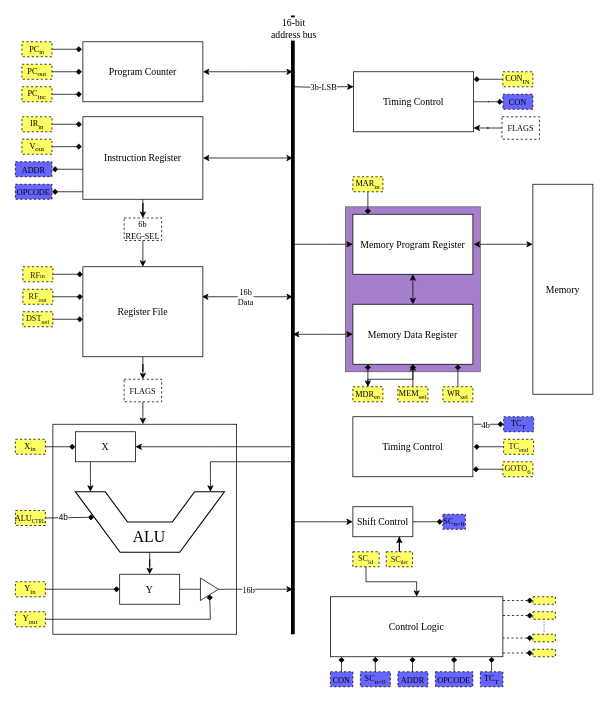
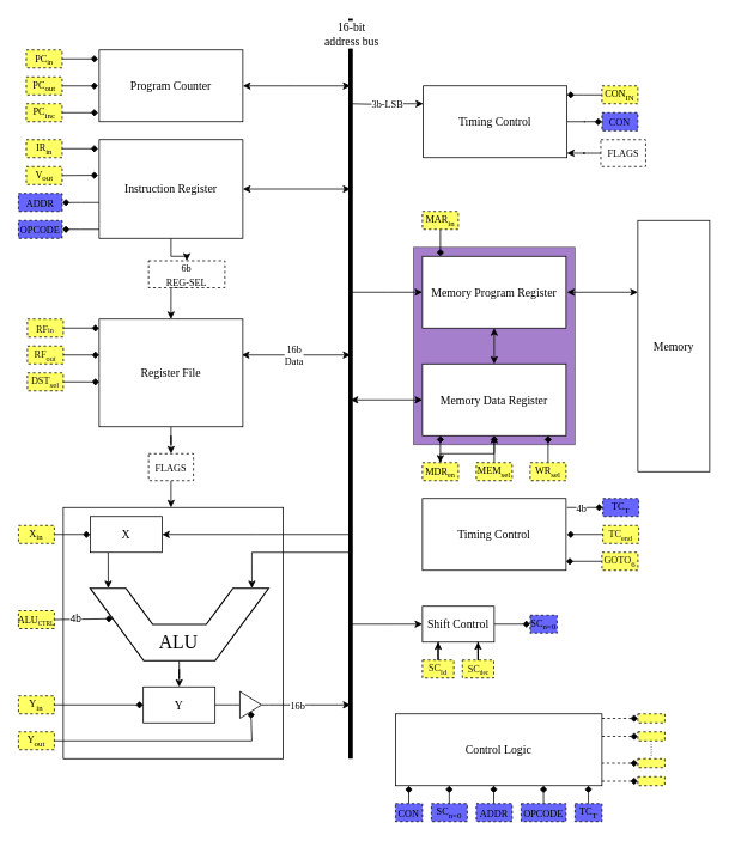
- <mxCell id="71" value="&lt;span style=&quot;font-size: 11px;&quot;&gt;6b&lt;/span&gt;&lt;div&gt;&lt;span style=&quot;font-size: 11px;&quot;&gt;REG-SEL&lt;/span&gt;&lt;/div&gt;" style="rounded=0;whiteSpace=wrap;html=1;fontFamily=jetbrains mono;fontSize=13;strokeWidth=1;dashed=1;align=center;verticalAlign=middle;" parent="1" vertex="1"><mxGeometry x="165.01" y="290" width="49.99" height="30" as="geometry" /></mxCell>
+ <mxCell id="71" value="&lt;span style=&quot;font-size: 11px;&quot;&gt;6b&lt;/span&gt;&lt;div&gt;&lt;span style=&quot;font-size: 11px;&quot;&gt;REG-SEL&lt;/span&gt;&lt;/div&gt;" style="rounded=0;whiteSpace=wrap;html=1;fontFamily=jetbrains mono;fontSize=13;strokeWidth=1;dashed=1;align=center;verticalAlign=middle;" parent="1" vertex="1"><mxGeometry x="165.01" y="290" width="85" height="30" as="geometry" /></mxCell>
- <mxCell id="101" style="edgeStyle=orthogonalEdgeStyle;rounded=0;orthogonalLoop=1;jettySize=auto;html=1;" edge="1" parent="1" source="55" target="27"><mxGeometry relative="1" as="geometry" /></mxCell>
+ <mxCell id="101" style="edgeStyle=orthogonalEdgeStyle;rounded=0;orthogonalLoop=1;jettySize=auto;html=1;entryX=0.219;entryY=1;entryDx=0;entryDy=0;entryPerimeter=0;" edge="1" parent="1" source="55" target="53"><mxGeometry relative="1" as="geometry" /></mxCell>
